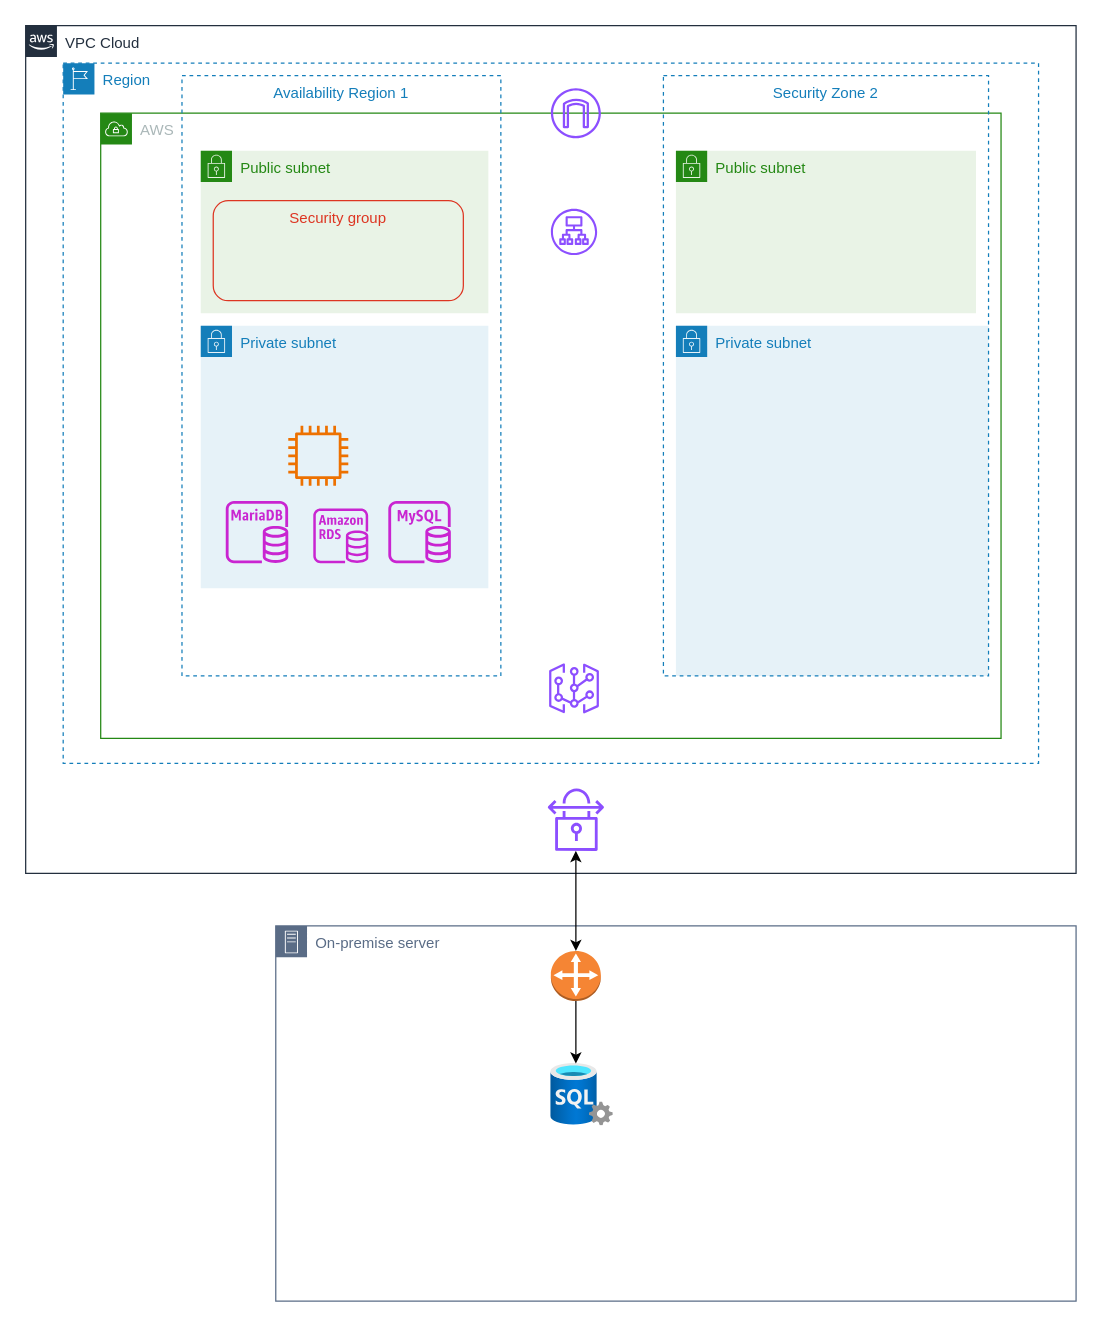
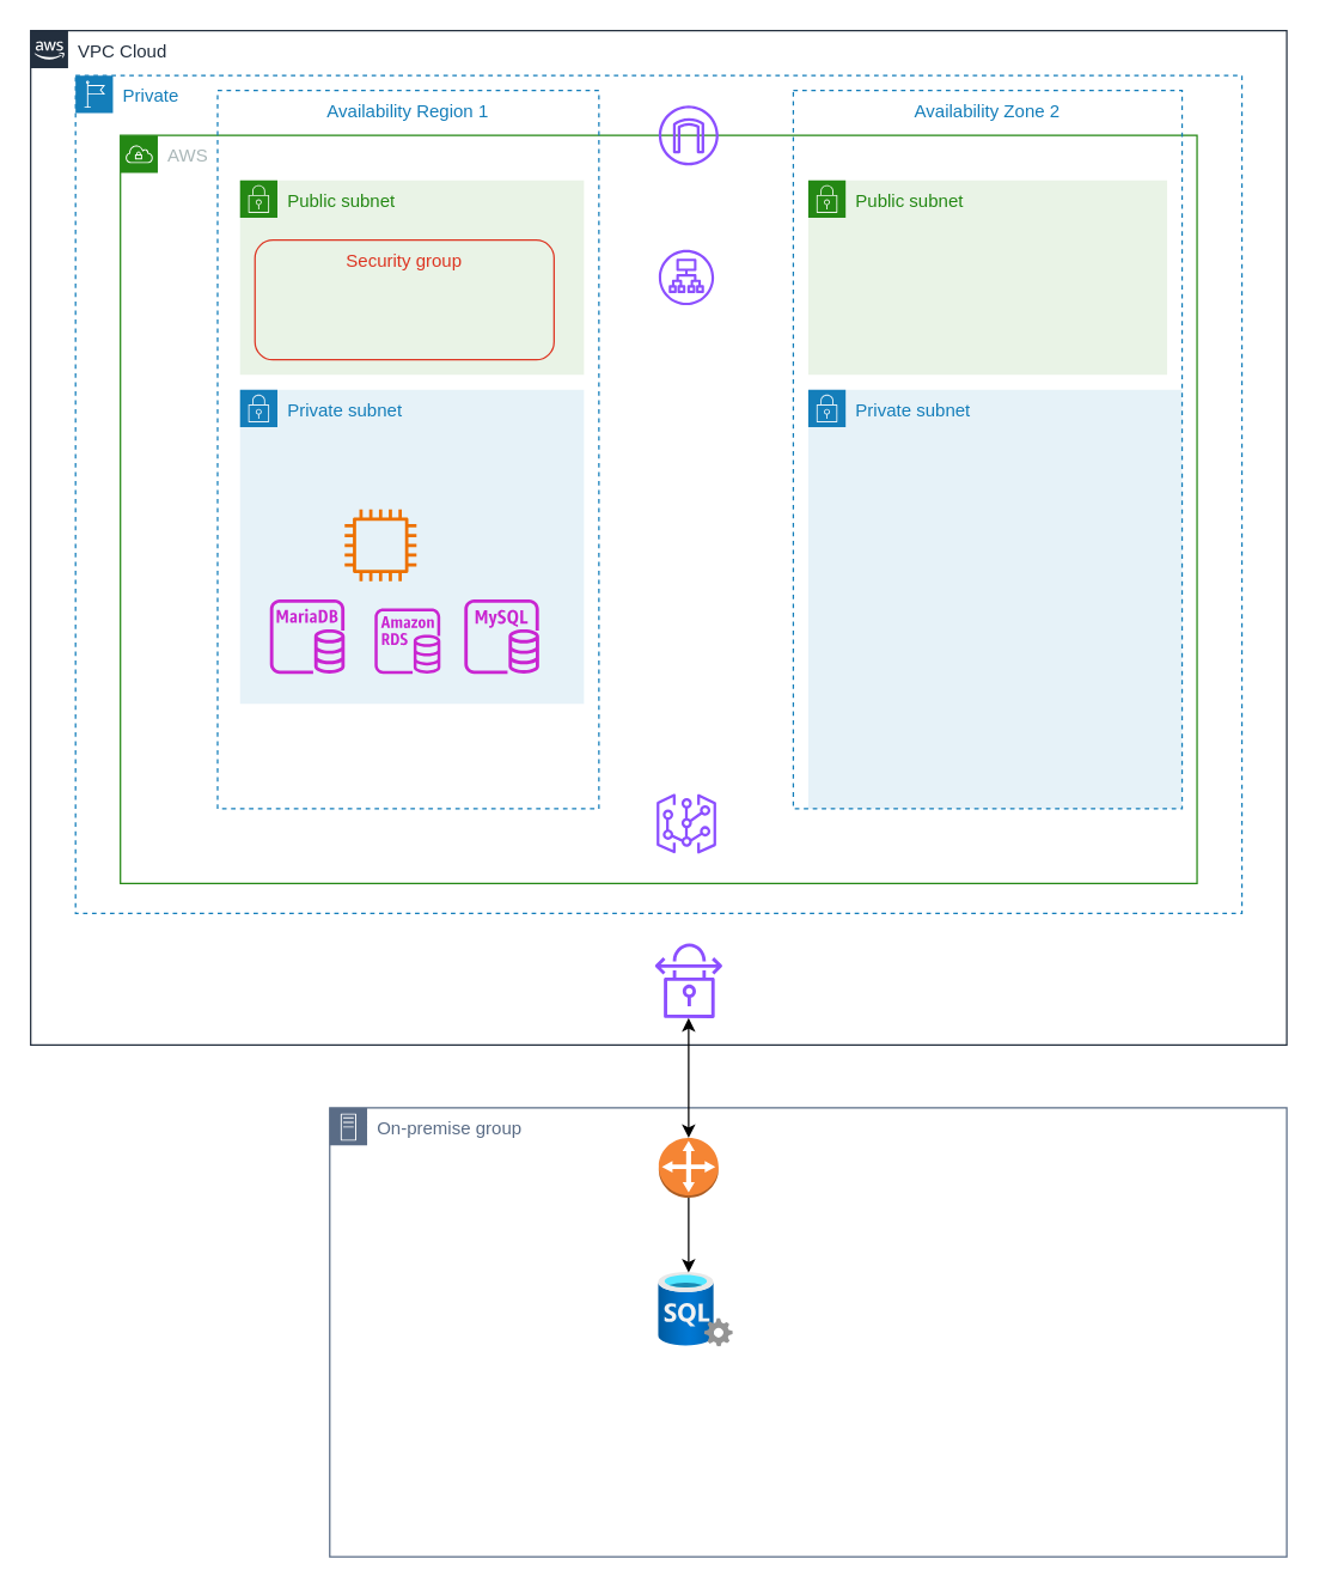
- <mxCell id="5" value="Region" style="points=[[0,0],[0.25,0],[0.5,0],[0.75,0],[1,0],[1,0.25],[1,0.5],[1,0.75],[1,1],[0.75,1],[0.5,1],[0.25,1],[0,1],[0,0.75],[0,0.5],[0,0.25]];outlineConnect=0;gradientColor=none;html=1;whiteSpace=wrap;fontSize=12;fontStyle=0;container=1;pointerEvents=0;collapsible=0;recursiveResize=0;shape=mxgraph.aws4.group;grIcon=mxgraph.aws4.group_region;strokeColor=#147EBA;fillColor=none;verticalAlign=top;align=left;spacingLeft=30;fontColor=#147EBA;dashed=1;" parent="2" vertex="1"><mxGeometry x="30" y="30" width="780" height="560" as="geometry" /></mxCell>
+ <mxCell id="5" value="Private" style="points=[[0,0],[0.25,0],[0.5,0],[0.75,0],[1,0],[1,0.25],[1,0.5],[1,0.75],[1,1],[0.75,1],[0.5,1],[0.25,1],[0,1],[0,0.75],[0,0.5],[0,0.25]];outlineConnect=0;gradientColor=none;html=1;whiteSpace=wrap;fontSize=12;fontStyle=0;container=1;pointerEvents=0;collapsible=0;recursiveResize=0;shape=mxgraph.aws4.group;grIcon=mxgraph.aws4.group_region;strokeColor=#147EBA;fillColor=none;verticalAlign=top;align=left;spacingLeft=30;fontColor=#147EBA;dashed=1;" parent="2" vertex="1"><mxGeometry x="30" y="30" width="780" height="560" as="geometry" /></mxCell>
- <mxCell id="11" value="Security Zone 2" style="fillColor=none;strokeColor=#147EBA;dashed=1;verticalAlign=top;fontStyle=0;fontColor=#147EBA;whiteSpace=wrap;html=1;" parent="10" vertex="1"><mxGeometry x="-10" y="-200" width="260" height="480" as="geometry" /></mxCell>
+ <mxCell id="11" value="Availability Zone 2" style="fillColor=none;strokeColor=#147EBA;dashed=1;verticalAlign=top;fontStyle=0;fontColor=#147EBA;whiteSpace=wrap;html=1;" parent="10" vertex="1"><mxGeometry x="-10" y="-200" width="260" height="480" as="geometry" /></mxCell>
- <mxCell id="20" value="On-premise server" style="points=[[0,0],[0.25,0],[0.5,0],[0.75,0],[1,0],[1,0.25],[1,0.5],[1,0.75],[1,1],[0.75,1],[0.5,1],[0.25,1],[0,1],[0,0.75],[0,0.5],[0,0.25]];outlineConnect=0;gradientColor=none;html=1;whiteSpace=wrap;fontSize=12;fontStyle=0;container=1;pointerEvents=0;collapsible=0;recursiveResize=0;shape=mxgraph.aws4.group;grIcon=mxgraph.aws4.group_on_premise;strokeColor=#5A6C86;fillColor=none;verticalAlign=top;align=left;spacingLeft=30;fontColor=#5A6C86;dashed=0;" parent="1" vertex="1"><mxGeometry x="220" y="740" width="640" height="300" as="geometry" /></mxCell>
+ <mxCell id="20" value="On-premise group" style="points=[[0,0],[0.25,0],[0.5,0],[0.75,0],[1,0],[1,0.25],[1,0.5],[1,0.75],[1,1],[0.75,1],[0.5,1],[0.25,1],[0,1],[0,0.75],[0,0.5],[0,0.25]];outlineConnect=0;gradientColor=none;html=1;whiteSpace=wrap;fontSize=12;fontStyle=0;container=1;pointerEvents=0;collapsible=0;recursiveResize=0;shape=mxgraph.aws4.group;grIcon=mxgraph.aws4.group_on_premise;strokeColor=#5A6C86;fillColor=none;verticalAlign=top;align=left;spacingLeft=30;fontColor=#5A6C86;dashed=0;" parent="1" vertex="1"><mxGeometry x="220" y="740" width="640" height="300" as="geometry" /></mxCell>
